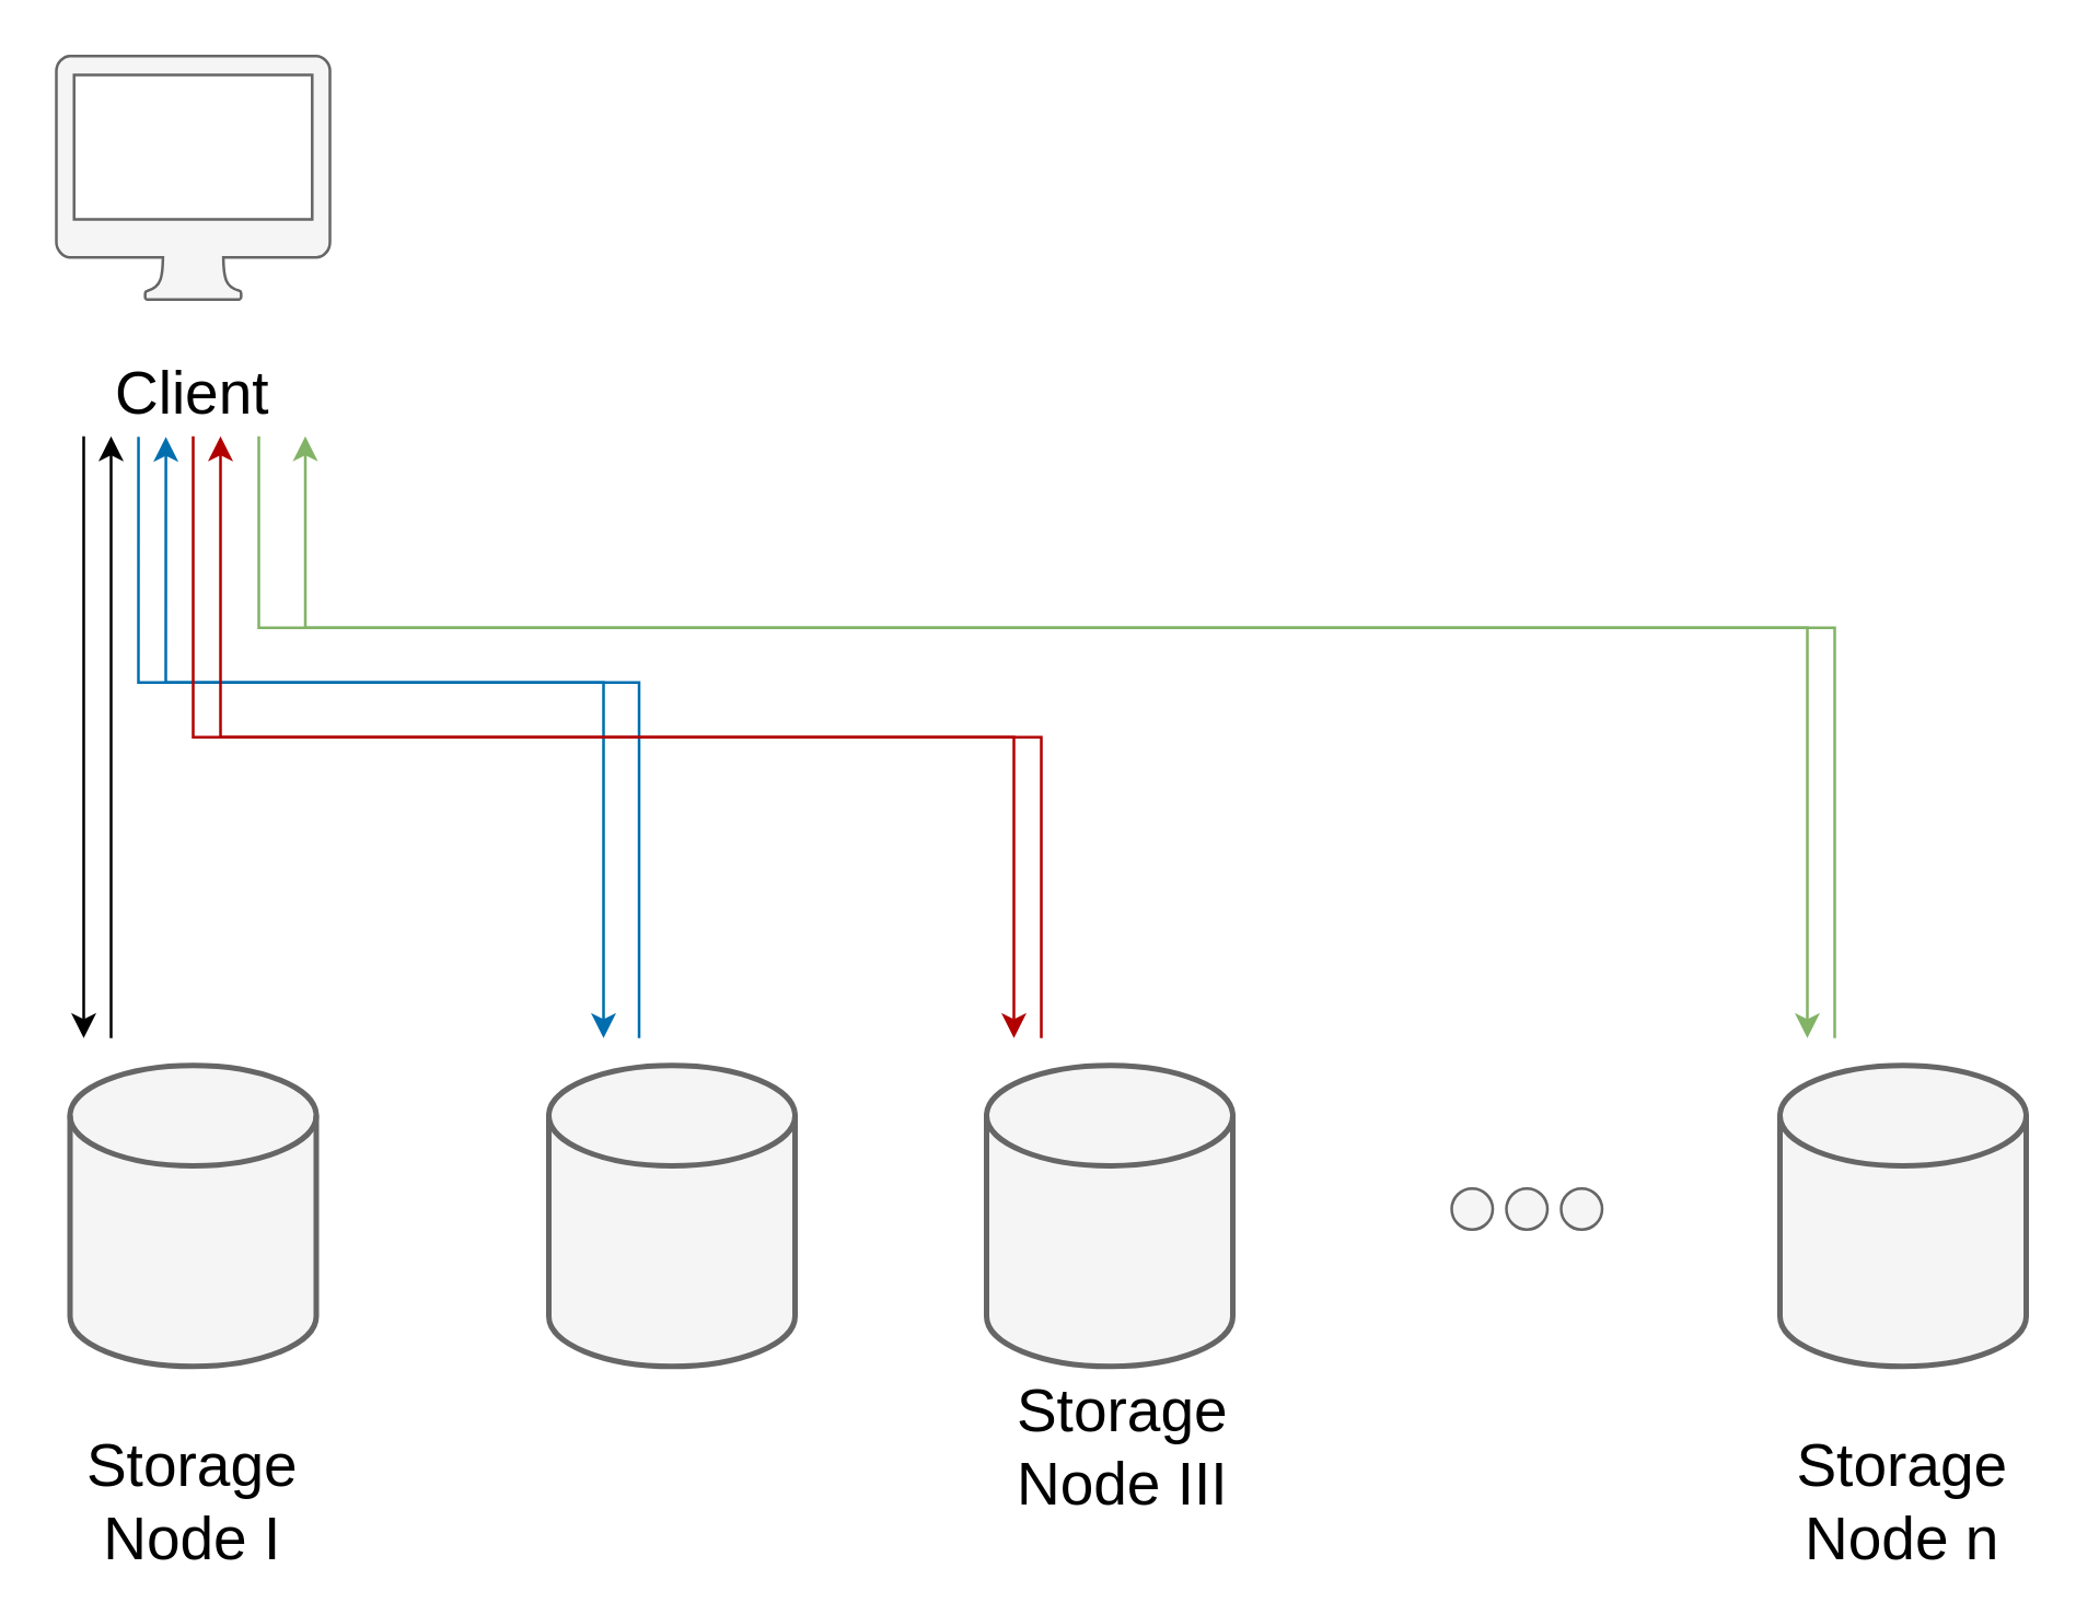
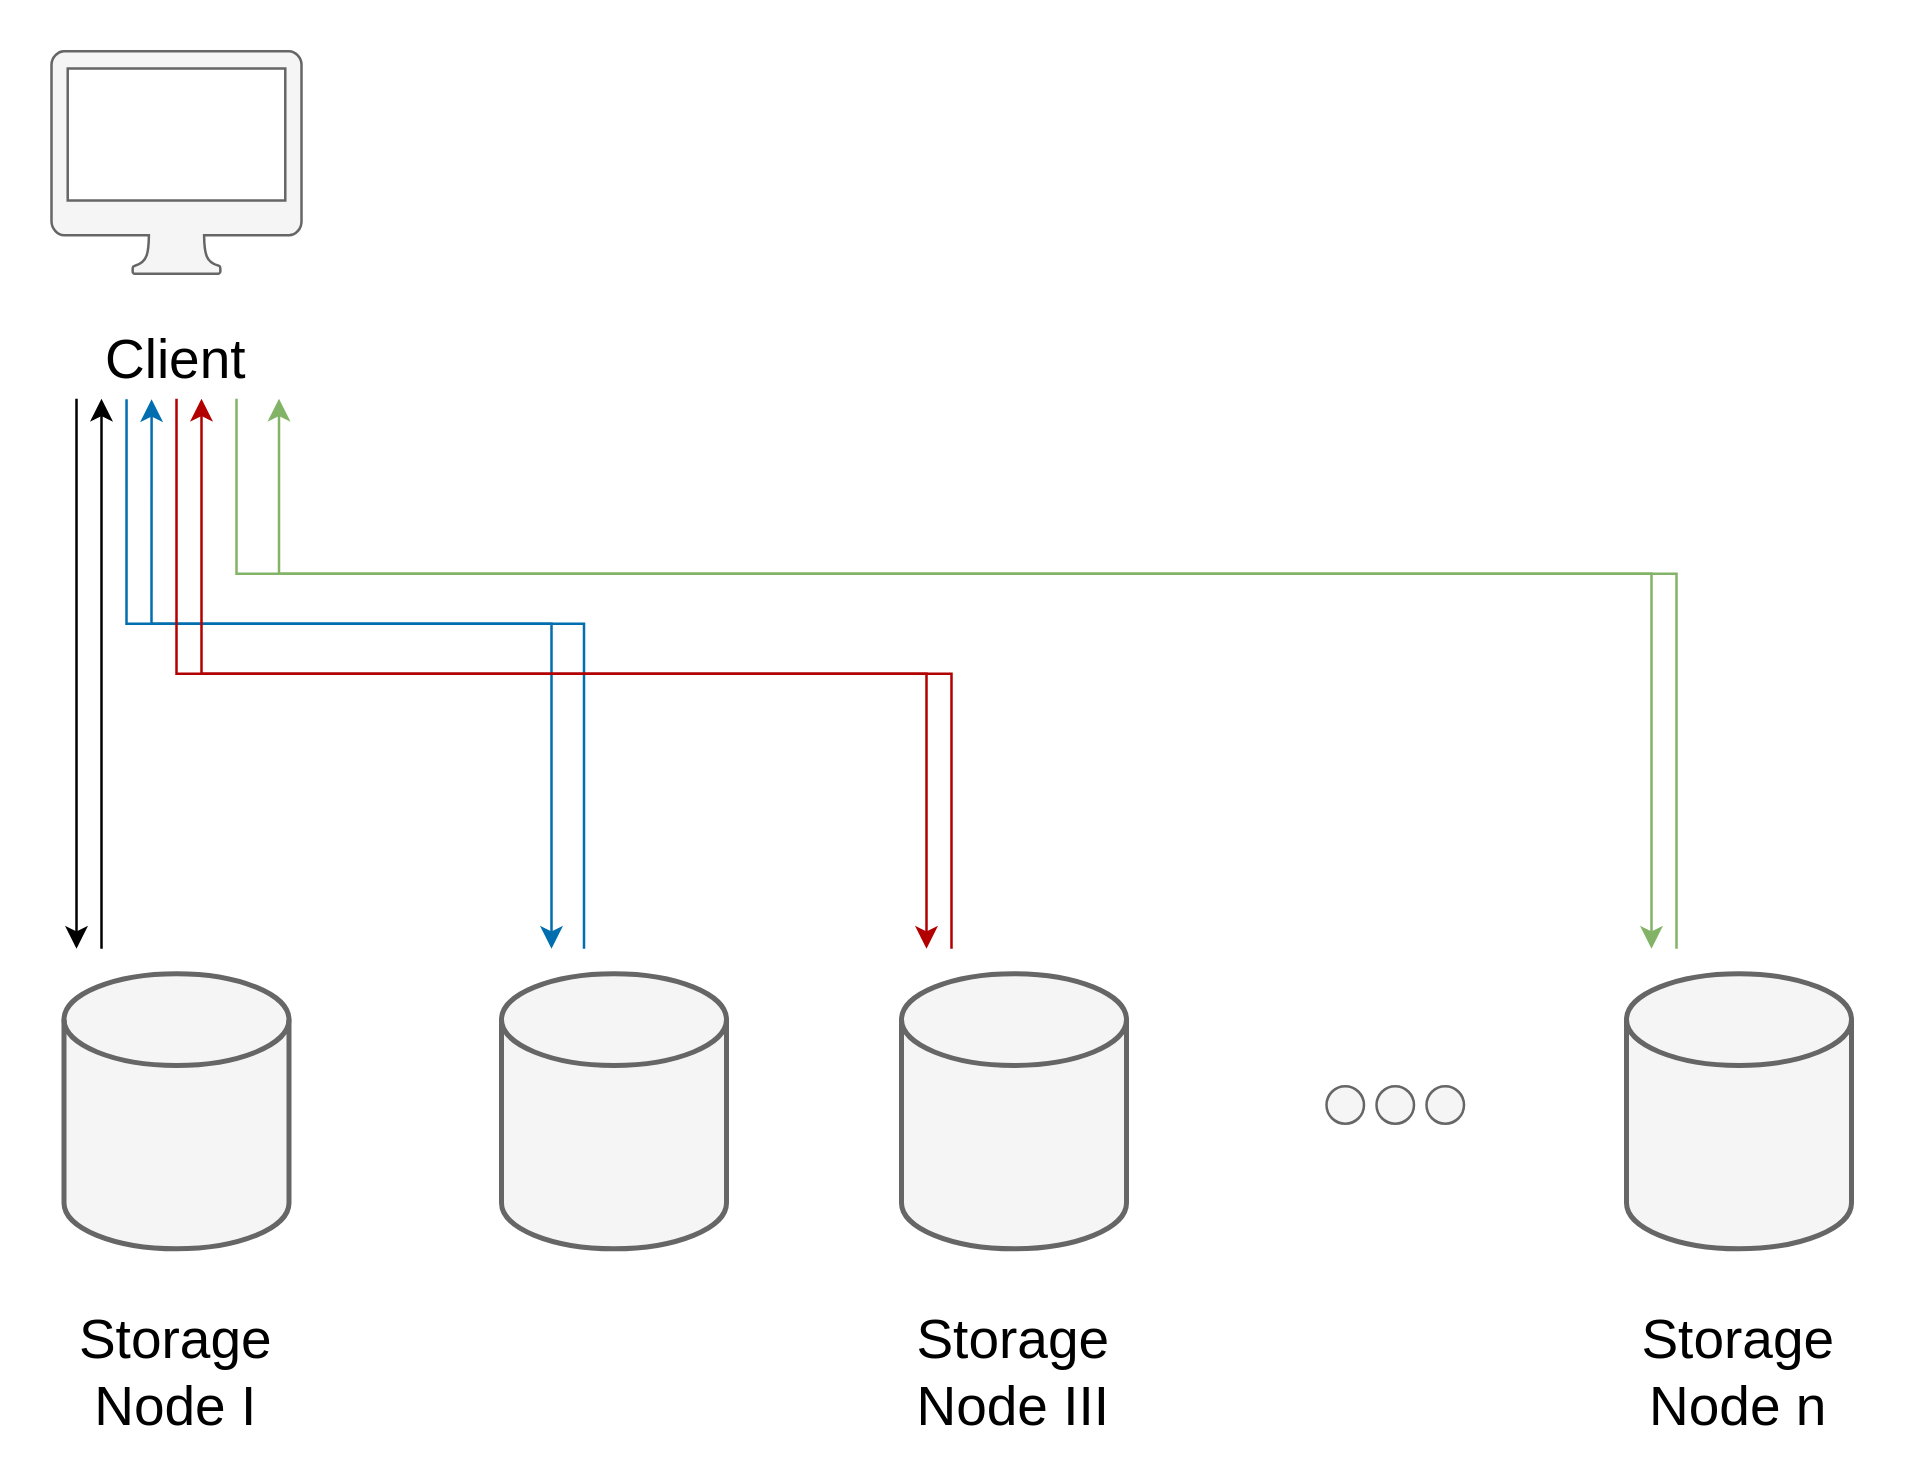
- <mxCell id="12" value="&lt;font style=&quot;font-size: 22px;&quot;&gt;Storage Node III&lt;/font&gt;" style="text;strokeColor=none;align=center;fillColor=none;html=1;verticalAlign=middle;whiteSpace=wrap;rounded=0;" vertex="1" parent="1"><mxGeometry x="360" y="514" width="100" height="30" as="geometry" /></mxCell>
+ <mxCell id="12" value="&lt;font style=&quot;font-size: 22px;&quot;&gt;Storage Node III&lt;/font&gt;" style="text;strokeColor=none;align=center;fillColor=none;html=1;verticalAlign=middle;whiteSpace=wrap;rounded=0;" vertex="1" parent="1"><mxGeometry x="355" y="534" width="100" height="30" as="geometry" /></mxCell>
